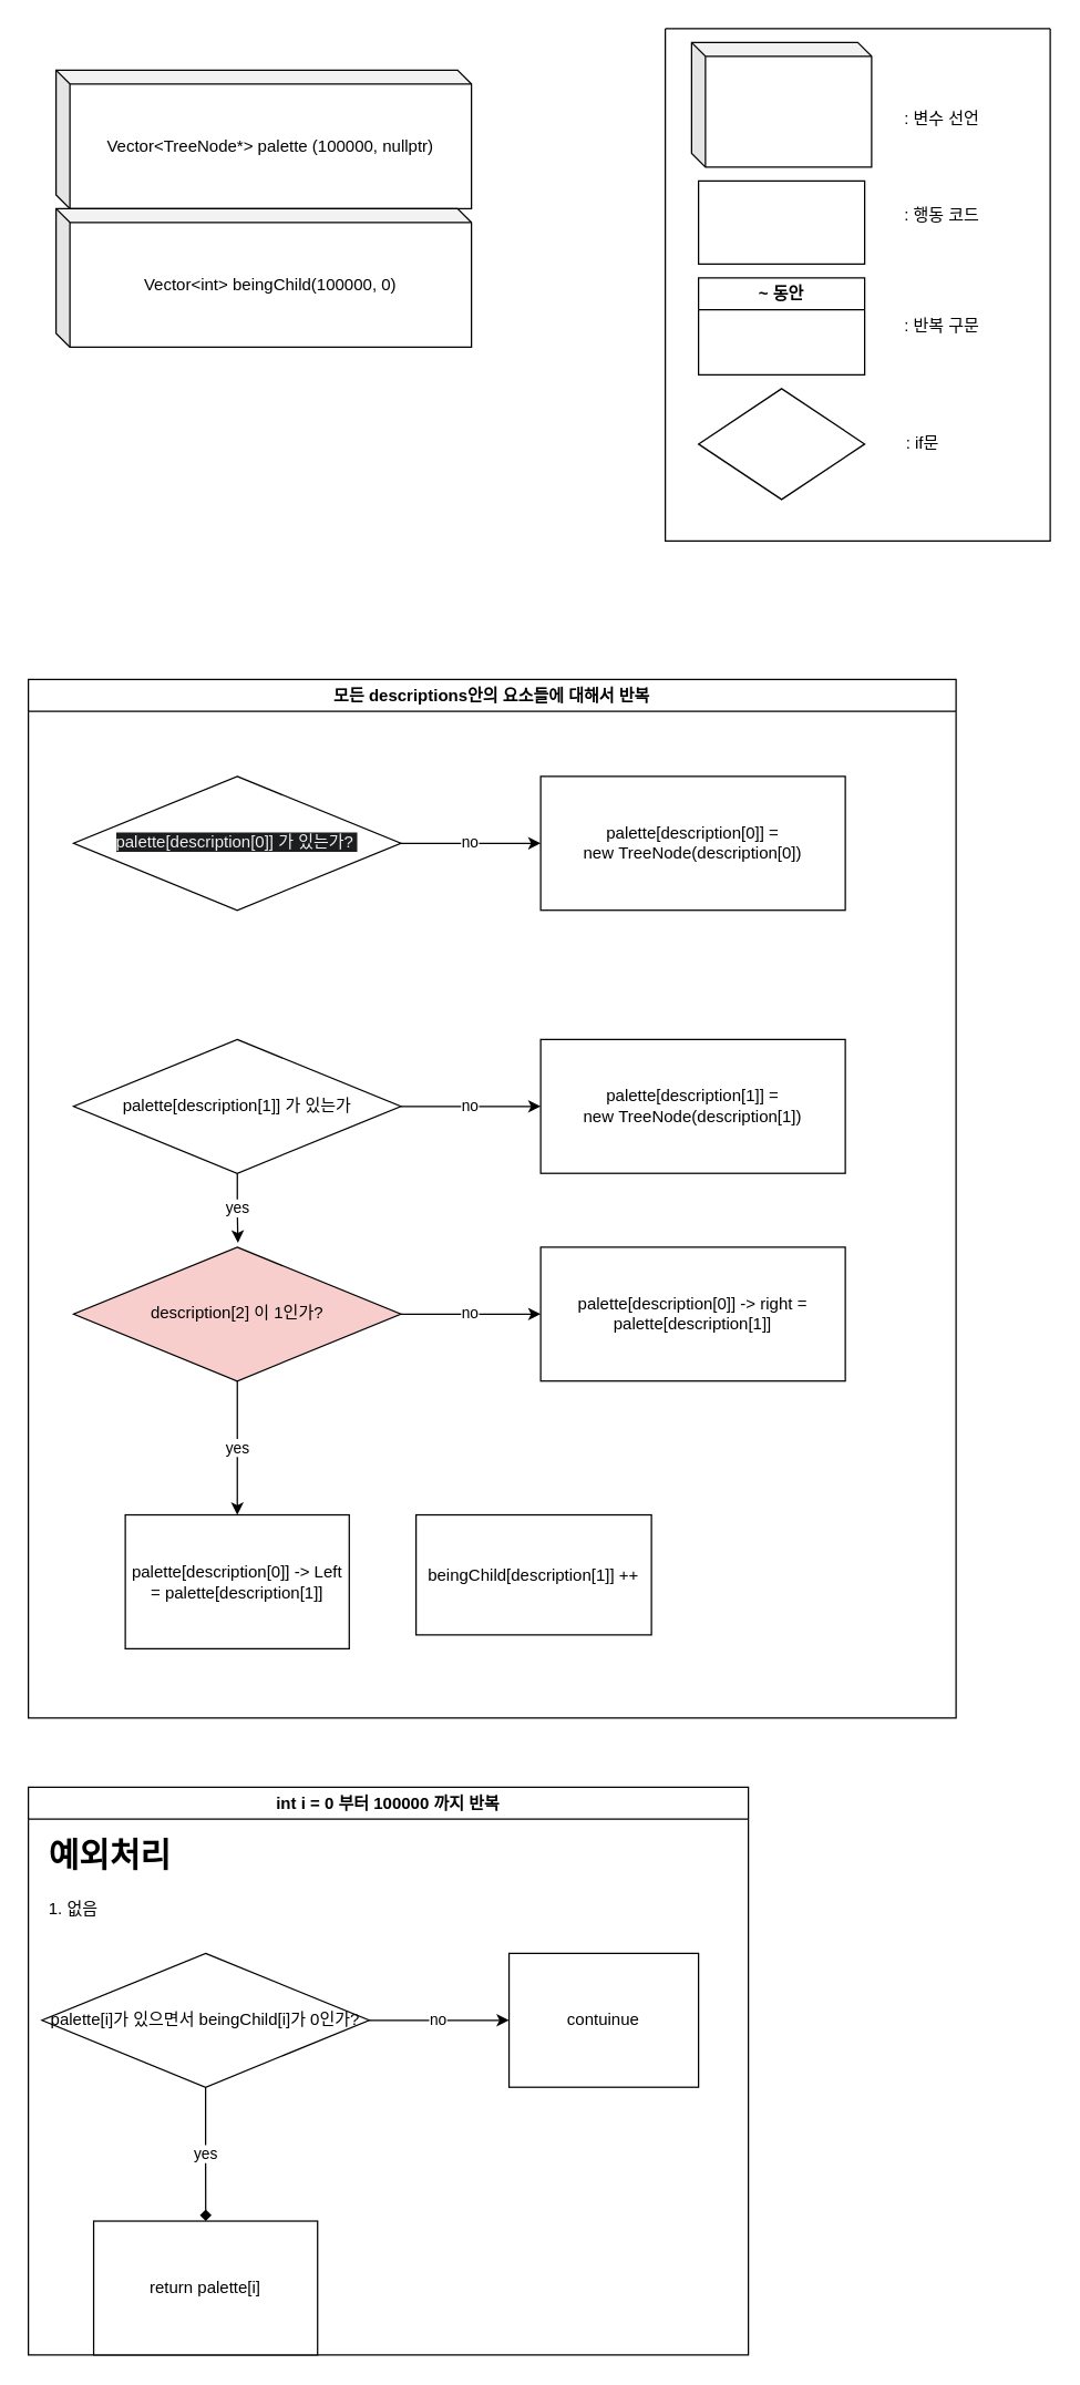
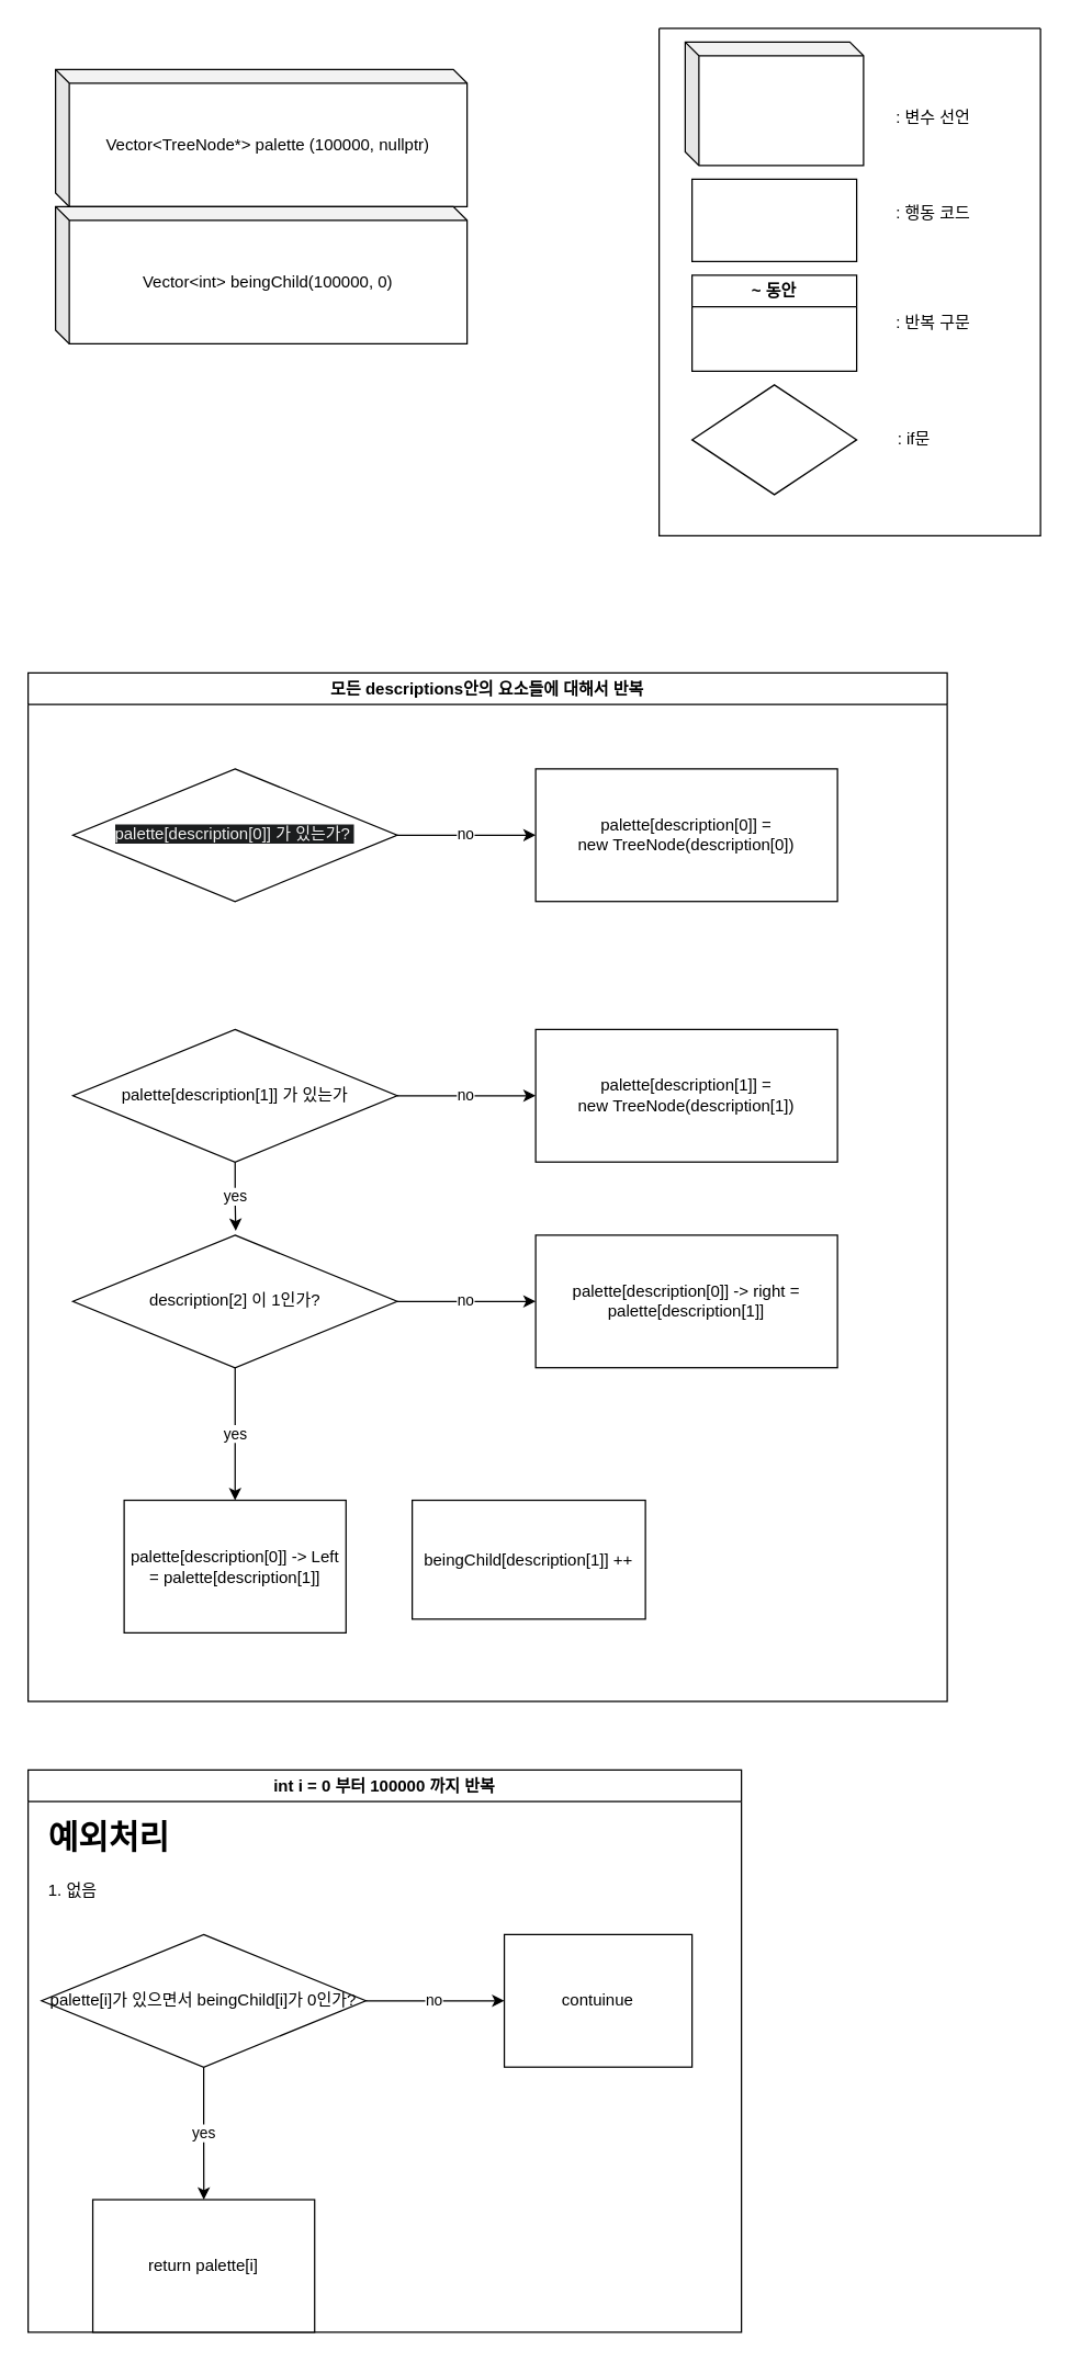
- <mxCell id="22" value="description[2] 이 1인가?" style="rhombus;whiteSpace=wrap;html=1;fillColor=#f8cecc;" vertex="1" parent="21"><mxGeometry x="-37.322" width="236.373" height="96.667" as="geometry" /></mxCell>
+ <mxCell id="22" value="description[2] 이 1인가?" style="rhombus;whiteSpace=wrap;html=1;" vertex="1" parent="21"><mxGeometry x="-37.322" width="236.373" height="96.667" as="geometry" /></mxCell>
- <mxCell id="35" value="yes" style="edgeStyle=orthogonalEdgeStyle;rounded=0;orthogonalLoop=1;jettySize=auto;html=1;endArrow=diamond;" edge="1" parent="32" source="33" target="34"><mxGeometry relative="1" as="geometry" /></mxCell>
+ <mxCell id="35" value="yes" style="edgeStyle=orthogonalEdgeStyle;rounded=0;orthogonalLoop=1;jettySize=auto;html=1;" edge="1" parent="32" source="33" target="34"><mxGeometry relative="1" as="geometry" /></mxCell>
